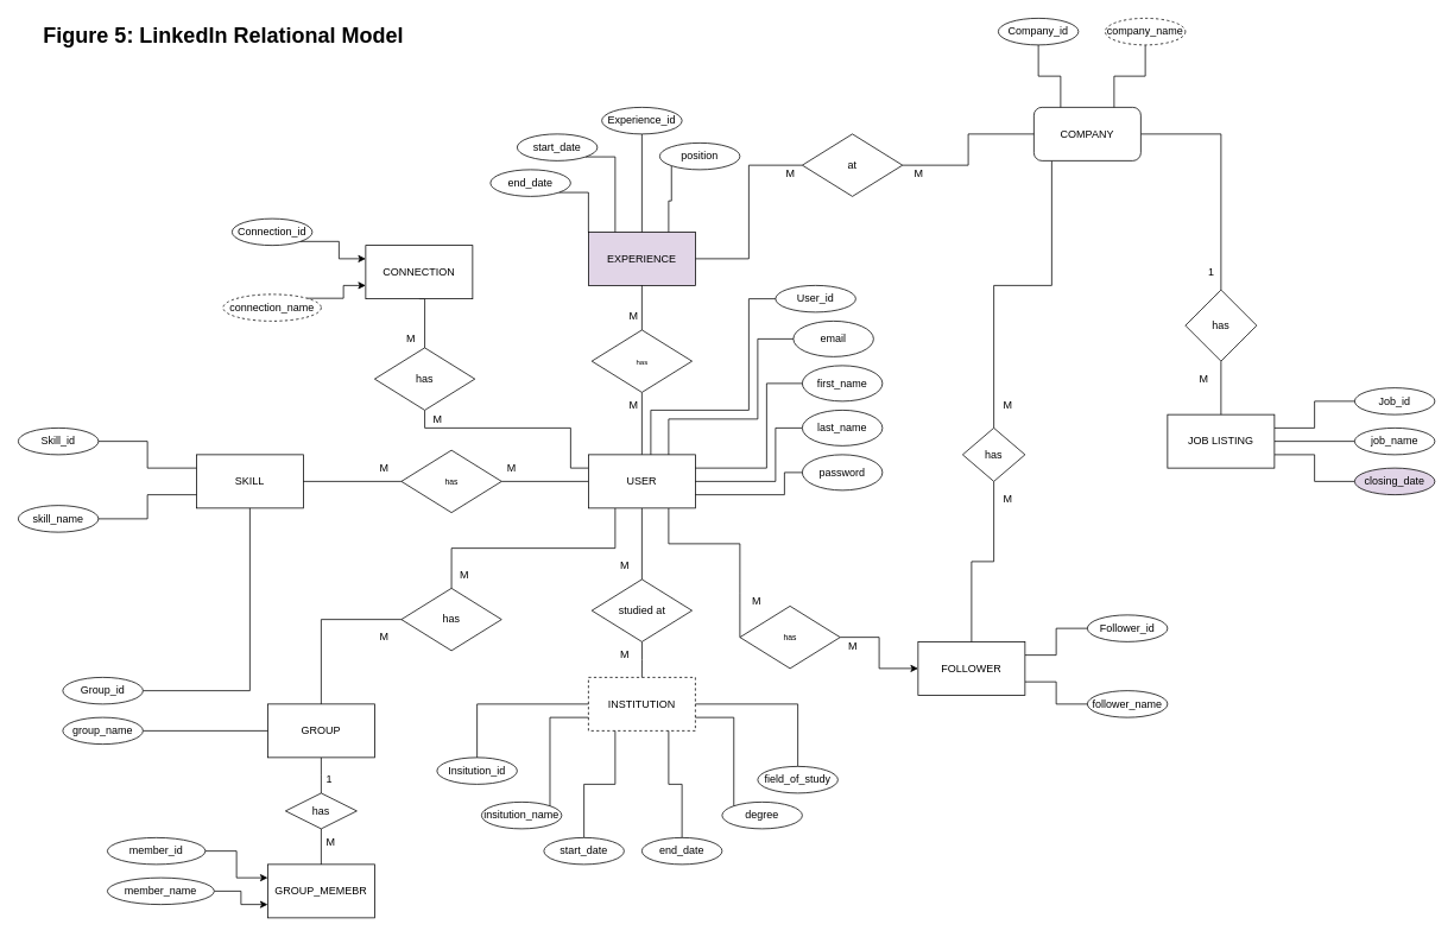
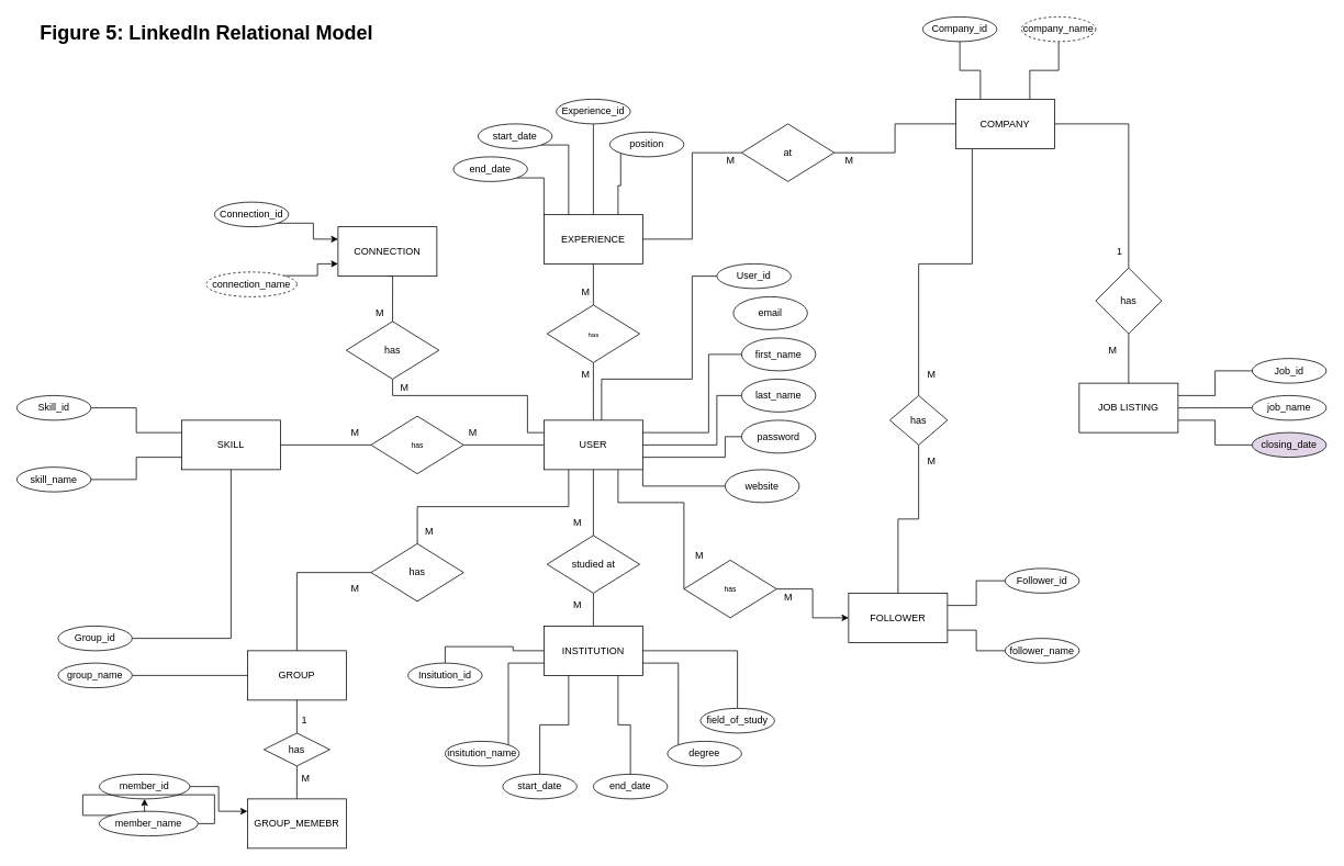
- <mxCell id="18" value="COMPANY" style="whiteSpace=wrap;html=1;rounded=1;" vertex="1" parent="1"><mxGeometry x="1160" y="120" width="120" height="60" as="geometry" /></mxCell>
+ <mxCell id="18" value="COMPANY" style="rounded=0;whiteSpace=wrap;html=1;" vertex="1" parent="1"><mxGeometry x="1160" y="120" width="120" height="60" as="geometry" /></mxCell>
- <mxCell id="10" value="EXPERIENCE" style="rounded=0;whiteSpace=wrap;html=1;fillColor=#e1d5e7;" vertex="1" parent="1"><mxGeometry x="660" y="260" width="120" height="60" as="geometry" /></mxCell>
+ <mxCell id="10" value="EXPERIENCE" style="rounded=0;whiteSpace=wrap;html=1;" vertex="1" parent="1"><mxGeometry x="660" y="260" width="120" height="60" as="geometry" /></mxCell>
- <mxCell id="42" style="edgeStyle=orthogonalEdgeStyle;rounded=0;orthogonalLoop=1;jettySize=auto;html=1;exitX=0;exitY=0.5;exitDx=0;exitDy=0;endArrow=none;endFill=0;entryX=0.75;entryY=0;entryDx=0;entryDy=0;" edge="1" parent="1" source="37" target="8"><mxGeometry relative="1" as="geometry"><mxPoint x="740" y="520" as="targetPoint" /><mxPoint x="880" y="345" as="sourcePoint" /><Array as="points"><mxPoint x="850" y="380" /><mxPoint x="850" y="470" /><mxPoint x="750" y="470" /></Array></mxGeometry></mxCell>
+ <mxCell id="45" style="edgeStyle=orthogonalEdgeStyle;rounded=0;orthogonalLoop=1;jettySize=auto;html=1;exitX=0;exitY=0.5;exitDx=0;exitDy=0;entryX=1;entryY=1;entryDx=0;entryDy=0;endArrow=none;endFill=0;" edge="1" parent="1" source="46" target="8"><mxGeometry relative="1" as="geometry" /></mxCell>
+ <mxCell id="46" value="website" style="ellipse;whiteSpace=wrap;html=1;" vertex="1" parent="1"><mxGeometry x="880" y="570" width="90" height="40" as="geometry" /></mxCell>
- <mxCell id="19" value="INSTITUTION" style="rounded=0;whiteSpace=wrap;html=1;dashed=1;" vertex="1" parent="1"><mxGeometry x="660" y="760" width="120" height="60" as="geometry" /></mxCell>
+ <mxCell id="19" value="INSTITUTION" style="rounded=0;whiteSpace=wrap;html=1;" vertex="1" parent="1"><mxGeometry x="660" y="760" width="120" height="60" as="geometry" /></mxCell>
- <mxCell id="64" value="Insitution_id" style="ellipse;whiteSpace=wrap;html=1;" vertex="1" parent="1"><mxGeometry x="490" y="850" width="90" height="30" as="geometry" /></mxCell>
+ <mxCell id="64" value="Insitution_id" style="ellipse;whiteSpace=wrap;html=1;" vertex="1" parent="1"><mxGeometry x="495" y="805" width="90" height="30" as="geometry" /></mxCell>
- <mxCell id="123" style="edgeStyle=orthogonalEdgeStyle;rounded=0;orthogonalLoop=1;jettySize=auto;html=1;exitX=1;exitY=0.5;exitDx=0;exitDy=0;entryX=0;entryY=0.75;entryDx=0;entryDy=0;" edge="1" parent="1" source="124" target="116"><mxGeometry relative="1" as="geometry" /></mxCell>
+ <mxCell id="123" style="edgeStyle=orthogonalEdgeStyle;rounded=0;orthogonalLoop=1;jettySize=auto;html=1;exitX=1;exitY=0.5;exitDx=0;exitDy=0;" edge="1" parent="1" source="124" target="122"><mxGeometry relative="1" as="geometry" /></mxCell>
